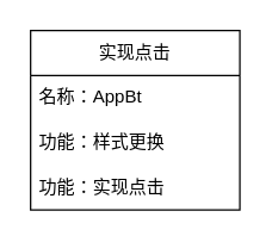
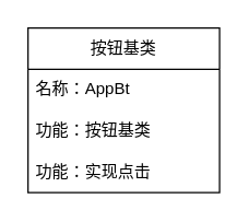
- <mxCell id="2" value="实现点击" style="swimlane;fontStyle=0;childLayout=stackLayout;horizontal=1;startSize=30;horizontalStack=0;resizeParent=1;resizeParentMax=0;resizeLast=0;collapsible=1;marginBottom=0;whiteSpace=wrap;html=1;" vertex="1" parent="1"><mxGeometry x="20" y="20" width="140" height="120" as="geometry" /></mxCell>
+ <mxCell id="2" value="按钮基类" style="swimlane;fontStyle=0;childLayout=stackLayout;horizontal=1;startSize=30;horizontalStack=0;resizeParent=1;resizeParentMax=0;resizeLast=0;collapsible=1;marginBottom=0;whiteSpace=wrap;html=1;" vertex="1" parent="1"><mxGeometry x="20" y="20" width="140" height="120" as="geometry" /></mxCell>
- <mxCell id="4" value="功能：样式更换" style="text;strokeColor=none;fillColor=none;align=left;verticalAlign=middle;spacingLeft=4;spacingRight=4;overflow=hidden;points=[[0,0.5],[1,0.5]];portConstraint=eastwest;rotatable=0;whiteSpace=wrap;html=1;" vertex="1" parent="2"><mxGeometry y="60" width="140" height="30" as="geometry" /></mxCell>
+ <mxCell id="4" value="功能：按钮基类" style="text;strokeColor=none;fillColor=none;align=left;verticalAlign=middle;spacingLeft=4;spacingRight=4;overflow=hidden;points=[[0,0.5],[1,0.5]];portConstraint=eastwest;rotatable=0;whiteSpace=wrap;html=1;" vertex="1" parent="2"><mxGeometry y="60" width="140" height="30" as="geometry" /></mxCell>
